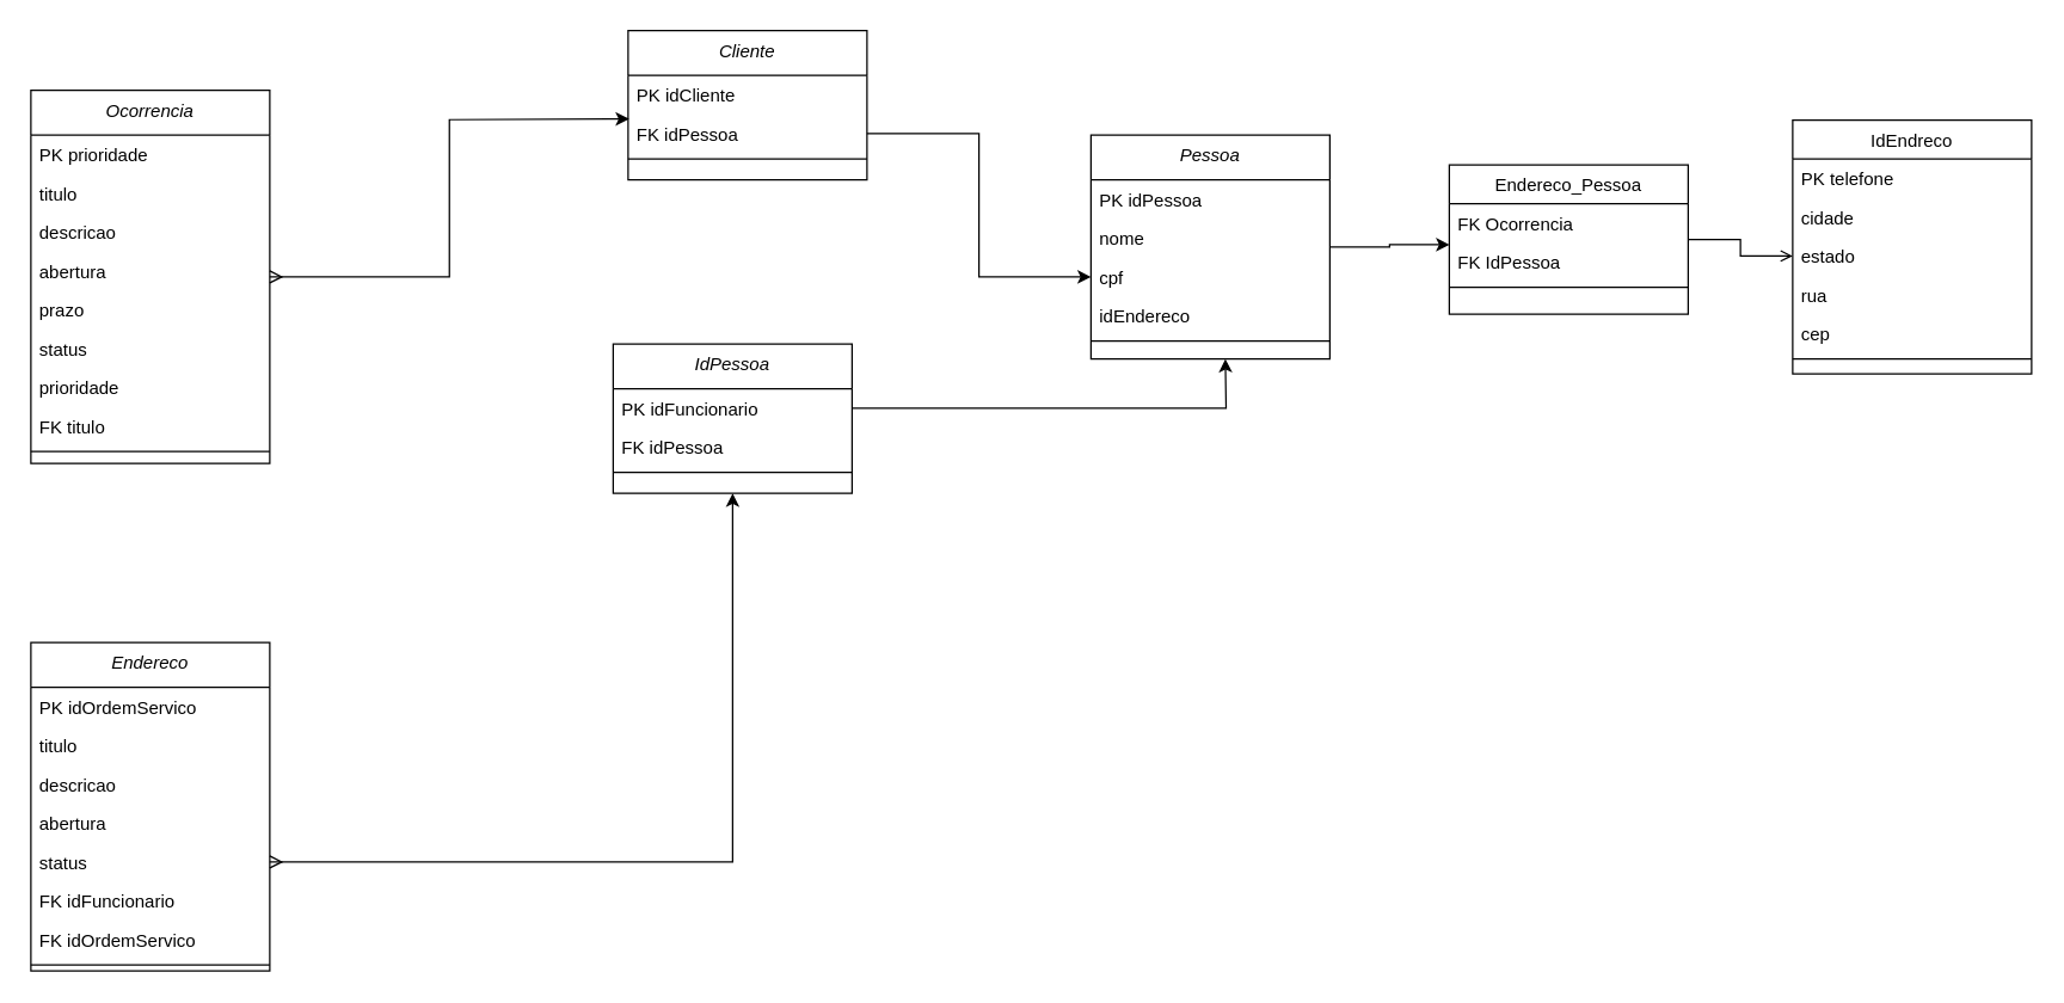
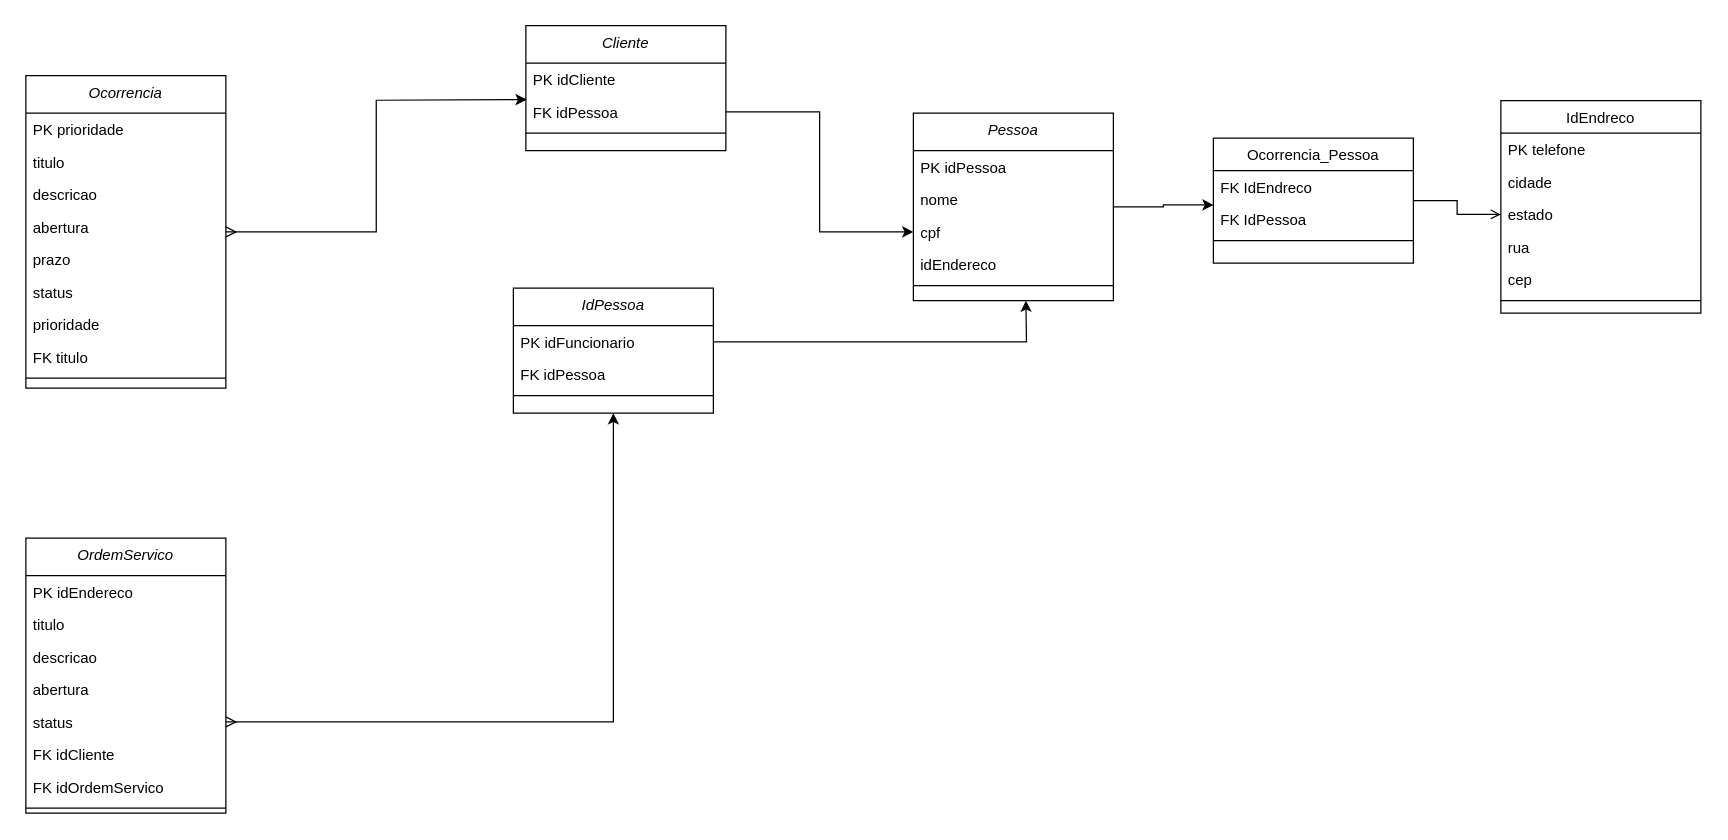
- <mxCell id="48" value="Endereco_Pessoa" style="swimlane;fontStyle=0;align=center;verticalAlign=top;childLayout=stackLayout;horizontal=1;startSize=26;horizontalStack=0;resizeParent=1;resizeLast=0;collapsible=1;marginBottom=0;rounded=0;shadow=0;strokeWidth=1;" vertex="1" parent="1"><mxGeometry x="970" y="110" width="160" height="100" as="geometry"><mxRectangle x="550" y="140" width="160" height="26" as="alternateBounds" /></mxGeometry></mxCell>
+ <mxCell id="48" value="Ocorrencia_Pessoa" style="swimlane;fontStyle=0;align=center;verticalAlign=top;childLayout=stackLayout;horizontal=1;startSize=26;horizontalStack=0;resizeParent=1;resizeLast=0;collapsible=1;marginBottom=0;rounded=0;shadow=0;strokeWidth=1;" vertex="1" parent="1"><mxGeometry x="970" y="110" width="160" height="100" as="geometry"><mxRectangle x="550" y="140" width="160" height="26" as="alternateBounds" /></mxGeometry></mxCell>
- <mxCell id="49" value="FK Ocorrencia" style="text;align=left;verticalAlign=top;spacingLeft=4;spacingRight=4;overflow=hidden;rotatable=0;points=[[0,0.5],[1,0.5]];portConstraint=eastwest;" vertex="1" parent="48"><mxGeometry y="26" width="160" height="26" as="geometry" /></mxCell>
+ <mxCell id="49" value="FK IdEndreco" style="text;align=left;verticalAlign=top;spacingLeft=4;spacingRight=4;overflow=hidden;rotatable=0;points=[[0,0.5],[1,0.5]];portConstraint=eastwest;" vertex="1" parent="48"><mxGeometry y="26" width="160" height="26" as="geometry" /></mxCell>
- <mxCell id="29" value="Endereco" style="swimlane;fontStyle=2;align=center;verticalAlign=top;childLayout=stackLayout;horizontal=1;startSize=30;horizontalStack=0;resizeParent=1;resizeLast=0;collapsible=1;marginBottom=0;rounded=0;shadow=0;strokeWidth=1;" parent="1" vertex="1"><mxGeometry x="20" y="430" width="160" height="220" as="geometry"><mxRectangle x="230" y="140" width="160" height="26" as="alternateBounds" /></mxGeometry></mxCell>
+ <mxCell id="29" value="OrdemServico" style="swimlane;fontStyle=2;align=center;verticalAlign=top;childLayout=stackLayout;horizontal=1;startSize=30;horizontalStack=0;resizeParent=1;resizeLast=0;collapsible=1;marginBottom=0;rounded=0;shadow=0;strokeWidth=1;" parent="1" vertex="1"><mxGeometry x="20" y="430" width="160" height="220" as="geometry"><mxRectangle x="230" y="140" width="160" height="26" as="alternateBounds" /></mxGeometry></mxCell>
- <mxCell id="30" value="PK idOrdemServico" style="text;align=left;verticalAlign=top;spacingLeft=4;spacingRight=4;overflow=hidden;rotatable=0;points=[[0,0.5],[1,0.5]];portConstraint=eastwest;" parent="29" vertex="1"><mxGeometry y="30" width="160" height="26" as="geometry" /></mxCell>
+ <mxCell id="30" value="PK idEndereco" style="text;align=left;verticalAlign=top;spacingLeft=4;spacingRight=4;overflow=hidden;rotatable=0;points=[[0,0.5],[1,0.5]];portConstraint=eastwest;" parent="29" vertex="1"><mxGeometry y="30" width="160" height="26" as="geometry" /></mxCell>
- <mxCell id="35" value="FK idFuncionario" style="text;align=left;verticalAlign=top;spacingLeft=4;spacingRight=4;overflow=hidden;rotatable=0;points=[[0,0.5],[1,0.5]];portConstraint=eastwest;rounded=0;shadow=0;html=0;" parent="29" vertex="1"><mxGeometry y="160" width="160" height="26" as="geometry" /></mxCell>
+ <mxCell id="35" value="FK idCliente" style="text;align=left;verticalAlign=top;spacingLeft=4;spacingRight=4;overflow=hidden;rotatable=0;points=[[0,0.5],[1,0.5]];portConstraint=eastwest;rounded=0;shadow=0;html=0;" parent="29" vertex="1"><mxGeometry y="160" width="160" height="26" as="geometry" /></mxCell>
